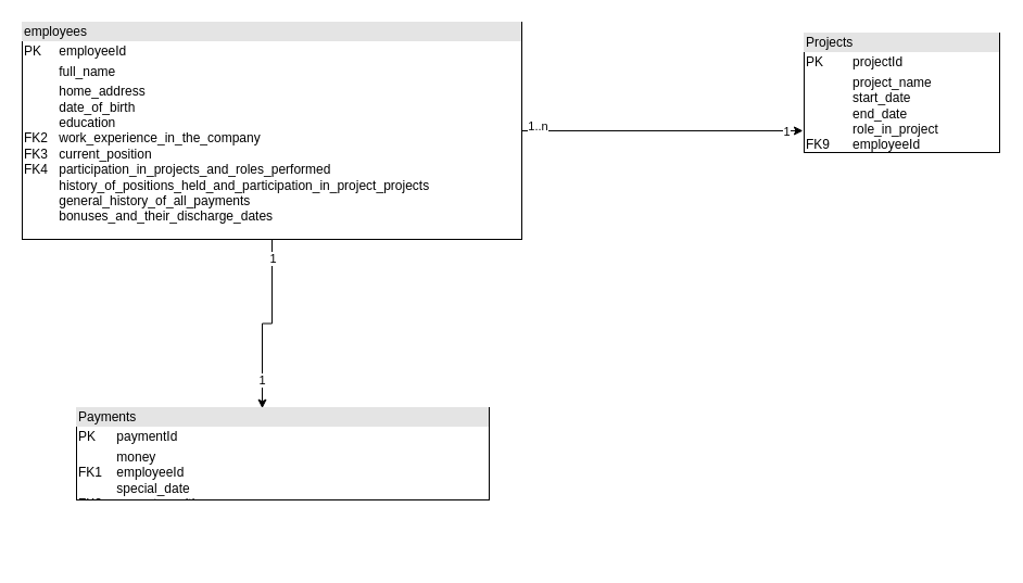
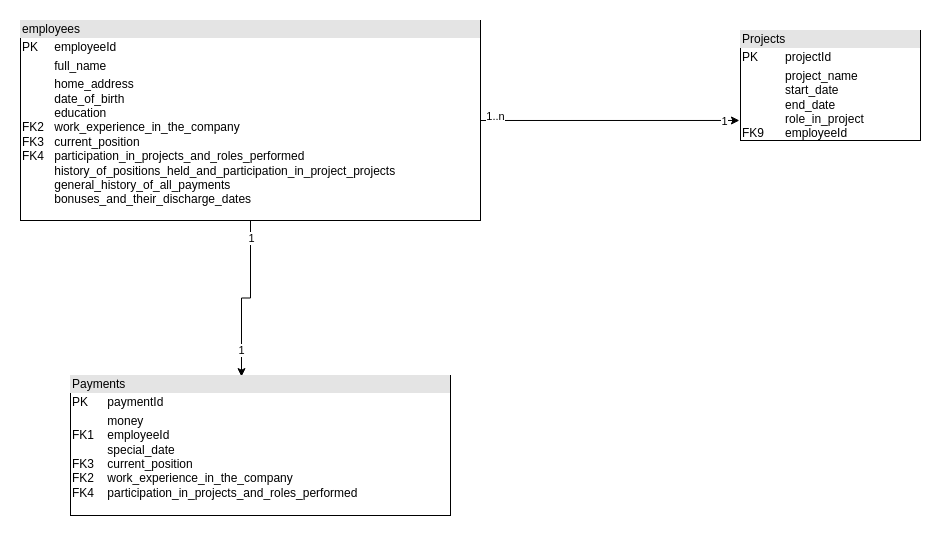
- <mxCell id="10" value="&lt;div style=&quot;box-sizing: border-box ; width: 100% ; background: #e4e4e4 ; padding: 2px&quot;&gt;Payments&lt;/div&gt;&lt;table style=&quot;width: 100% ; font-size: 1em&quot; cellspacing=&quot;0&quot; cellpadding=&quot;2&quot;&gt;&lt;tbody&gt;&lt;tr&gt;&lt;td&gt;PK&lt;/td&gt;&lt;td&gt;paymentId&lt;/td&gt;&lt;/tr&gt;&lt;tr&gt;&lt;td&gt;&lt;br&gt;FK1&lt;br&gt;&lt;br&gt;FK3&lt;br&gt;FK2&lt;br&gt;FK4&lt;br&gt;&lt;/td&gt;&lt;td&gt;money&lt;br&gt;employeeId&lt;br&gt;special_date&lt;br&gt;current_position&lt;br&gt;work_experience_in_the_company&lt;br&gt;participation_in_projects_and_roles_performed&lt;/td&gt;&lt;/tr&gt;&lt;tr&gt;&lt;td&gt;&lt;br&gt;&lt;/td&gt;&lt;td&gt;&lt;br&gt;&lt;br&gt;&lt;br&gt;&lt;/td&gt;&lt;/tr&gt;&lt;/tbody&gt;&lt;/table&gt;" style="verticalAlign=top;align=left;overflow=fill;html=1;" vertex="1" parent="1"><mxGeometry x="70" y="375" width="380" height="85" as="geometry" /></mxCell>
+ <mxCell id="10" value="&lt;div style=&quot;box-sizing: border-box ; width: 100% ; background: #e4e4e4 ; padding: 2px&quot;&gt;Payments&lt;/div&gt;&lt;table style=&quot;width: 100% ; font-size: 1em&quot; cellspacing=&quot;0&quot; cellpadding=&quot;2&quot;&gt;&lt;tbody&gt;&lt;tr&gt;&lt;td&gt;PK&lt;/td&gt;&lt;td&gt;paymentId&lt;/td&gt;&lt;/tr&gt;&lt;tr&gt;&lt;td&gt;&lt;br&gt;FK1&lt;br&gt;&lt;br&gt;FK3&lt;br&gt;FK2&lt;br&gt;FK4&lt;br&gt;&lt;/td&gt;&lt;td&gt;money&lt;br&gt;employeeId&lt;br&gt;special_date&lt;br&gt;current_position&lt;br&gt;work_experience_in_the_company&lt;br&gt;participation_in_projects_and_roles_performed&lt;/td&gt;&lt;/tr&gt;&lt;tr&gt;&lt;td&gt;&lt;br&gt;&lt;/td&gt;&lt;td&gt;&lt;br&gt;&lt;br&gt;&lt;br&gt;&lt;/td&gt;&lt;/tr&gt;&lt;/tbody&gt;&lt;/table&gt;" style="verticalAlign=top;align=left;overflow=fill;html=1;" vertex="1" parent="1"><mxGeometry x="70" y="375" width="380" height="140" as="geometry" /></mxCell>
